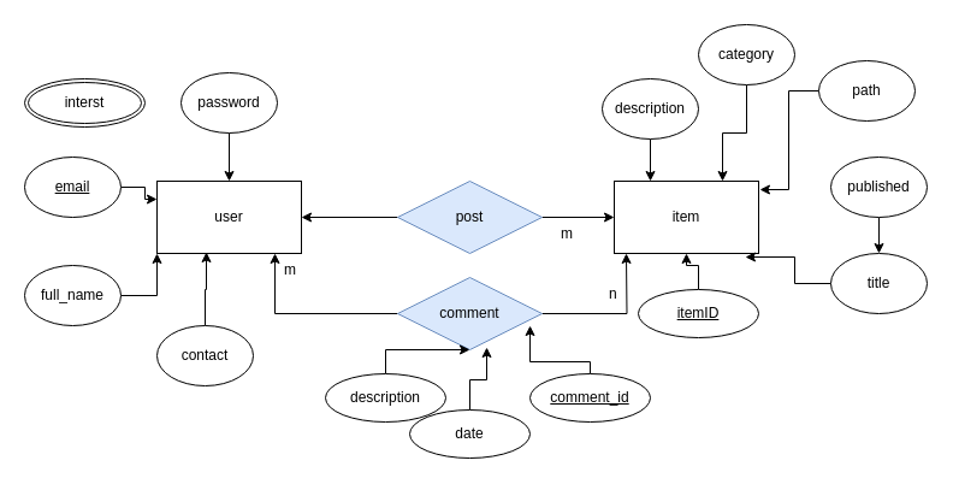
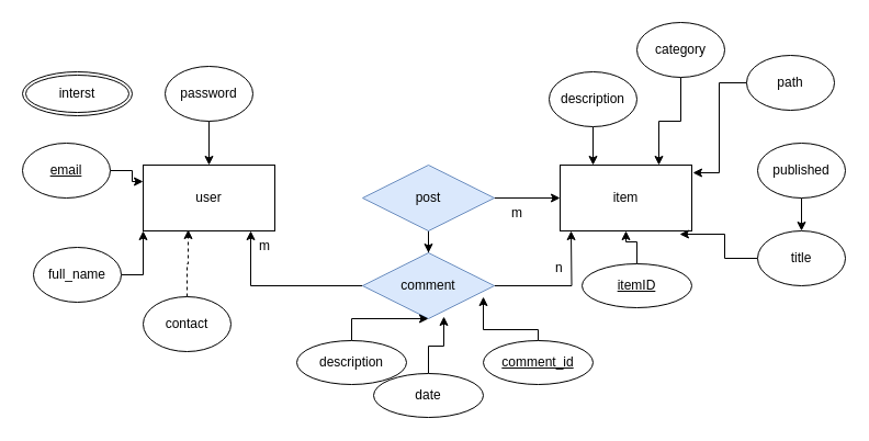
- <mxCell id="2" style="edgeStyle=orthogonalEdgeStyle;rounded=0;orthogonalLoop=1;jettySize=auto;html=1;entryX=1;entryY=0.5;entryDx=0;entryDy=0;" parent="1" source="4" target="6" edge="1"><mxGeometry relative="1" as="geometry" /></mxCell>
+ <mxCell id="2" style="edgeStyle=orthogonalEdgeStyle;rounded=0;orthogonalLoop=1;jettySize=auto;html=1;" parent="1" source="4" target="32" edge="1"><mxGeometry relative="1" as="geometry" /></mxCell>
- <mxCell id="11" style="edgeStyle=orthogonalEdgeStyle;rounded=0;orthogonalLoop=1;jettySize=auto;html=1;entryX=0.342;entryY=0.983;entryDx=0;entryDy=0;entryPerimeter=0;" parent="5" source="12" target="6" edge="1"><mxGeometry relative="1" as="geometry" /></mxCell>
+ <mxCell id="11" style="edgeStyle=orthogonalEdgeStyle;rounded=0;orthogonalLoop=1;jettySize=auto;html=1;entryX=0.342;entryY=0.983;entryDx=0;entryDy=0;entryPerimeter=0;dashed=1;" parent="5" source="12" target="6" edge="1"><mxGeometry relative="1" as="geometry" /></mxCell>
- <mxCell id="10" value="full_name" style="ellipse;whiteSpace=wrap;html=1;" parent="5" vertex="1"><mxGeometry y="160" width="80" height="50" as="geometry" /></mxCell>
+ <mxCell id="10" value="full_name" style="ellipse;whiteSpace=wrap;html=1;" parent="5" vertex="1"><mxGeometry x="10" y="165" width="80" height="50" as="geometry" /></mxCell>
